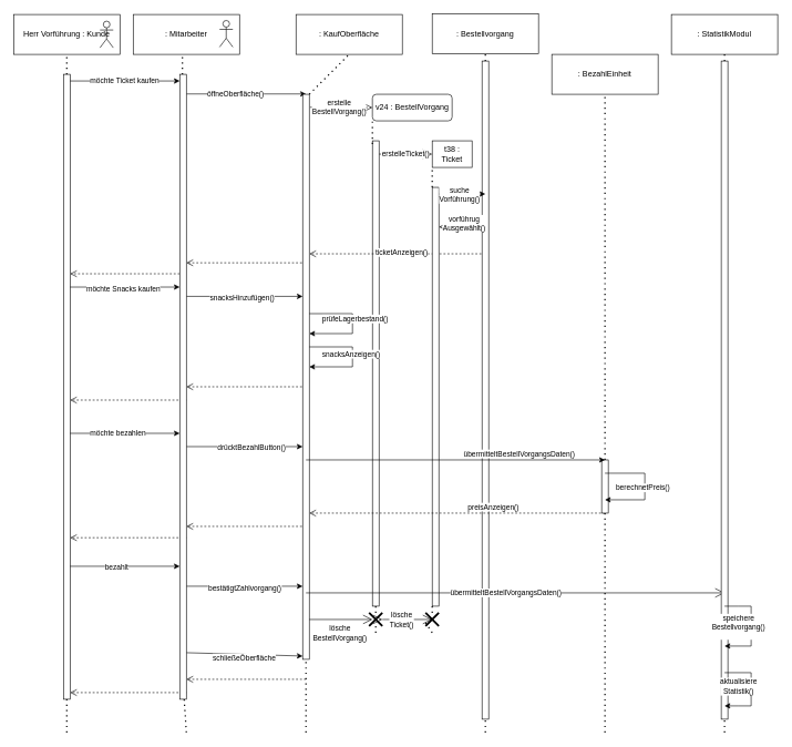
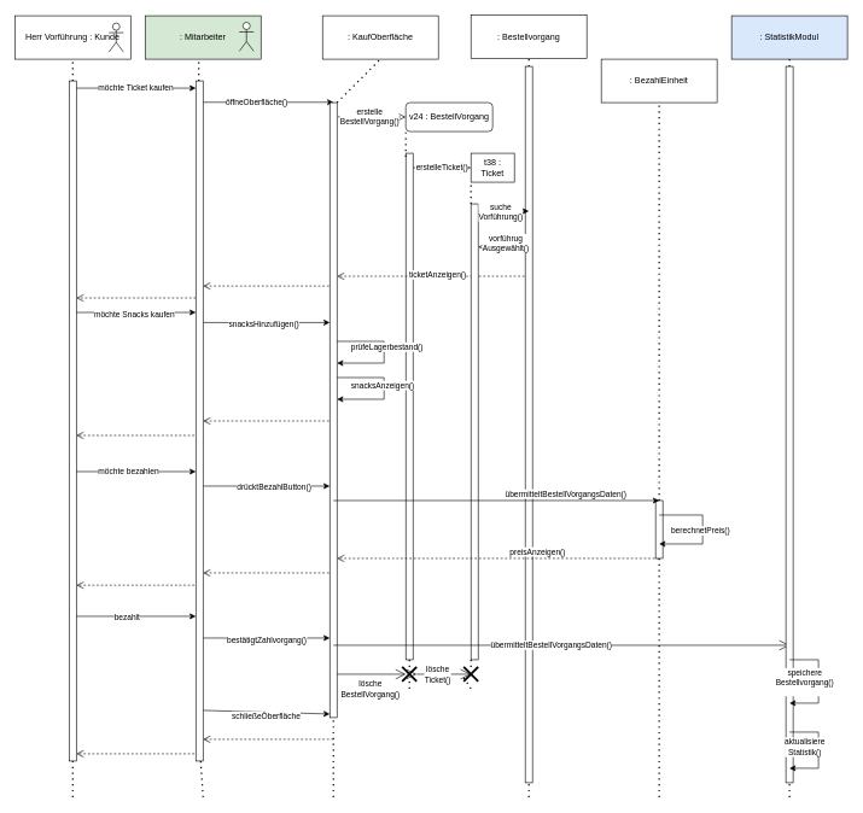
- <mxCell id="3" value=": Mitarbeiter" style="rounded=0;whiteSpace=wrap;html=1;" vertex="1" parent="1"><mxGeometry x="200" y="21" width="160" height="60" as="geometry" /></mxCell>
+ <mxCell id="3" value=": Mitarbeiter" style="rounded=0;whiteSpace=wrap;html=1;fillColor=#d5e8d4;" vertex="1" parent="1"><mxGeometry x="200" y="21" width="160" height="60" as="geometry" /></mxCell>
- <mxCell id="8" value=": StatistikModul" style="rounded=0;whiteSpace=wrap;html=1;" vertex="1" parent="1"><mxGeometry x="1010" y="21" width="160" height="60" as="geometry" /></mxCell>
+ <mxCell id="8" value=": StatistikModul" style="rounded=0;whiteSpace=wrap;html=1;fillColor=#dae8fc;" vertex="1" parent="1"><mxGeometry x="1010" y="21" width="160" height="60" as="geometry" /></mxCell>
